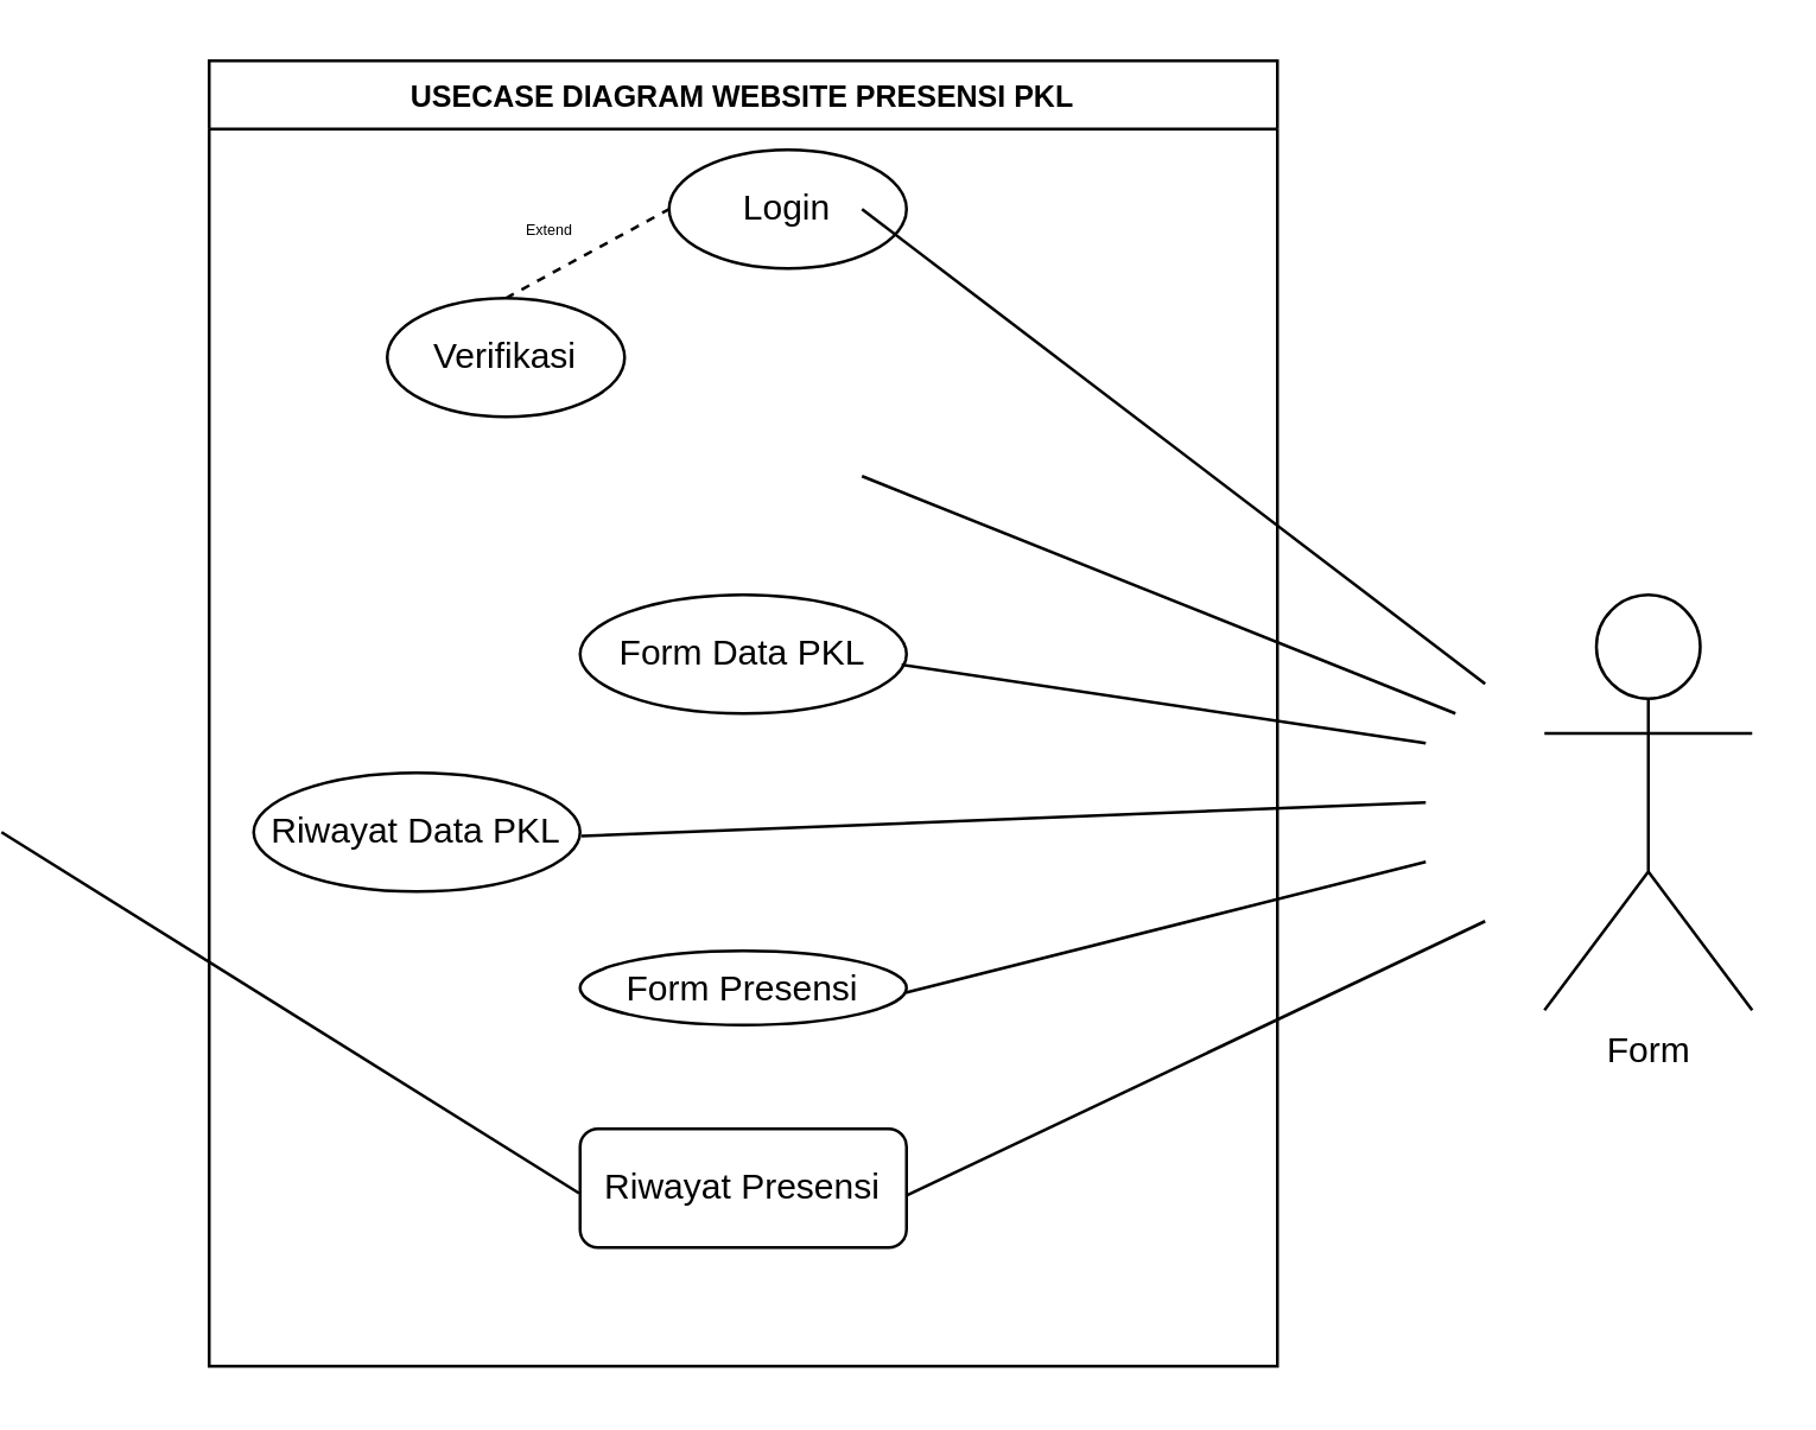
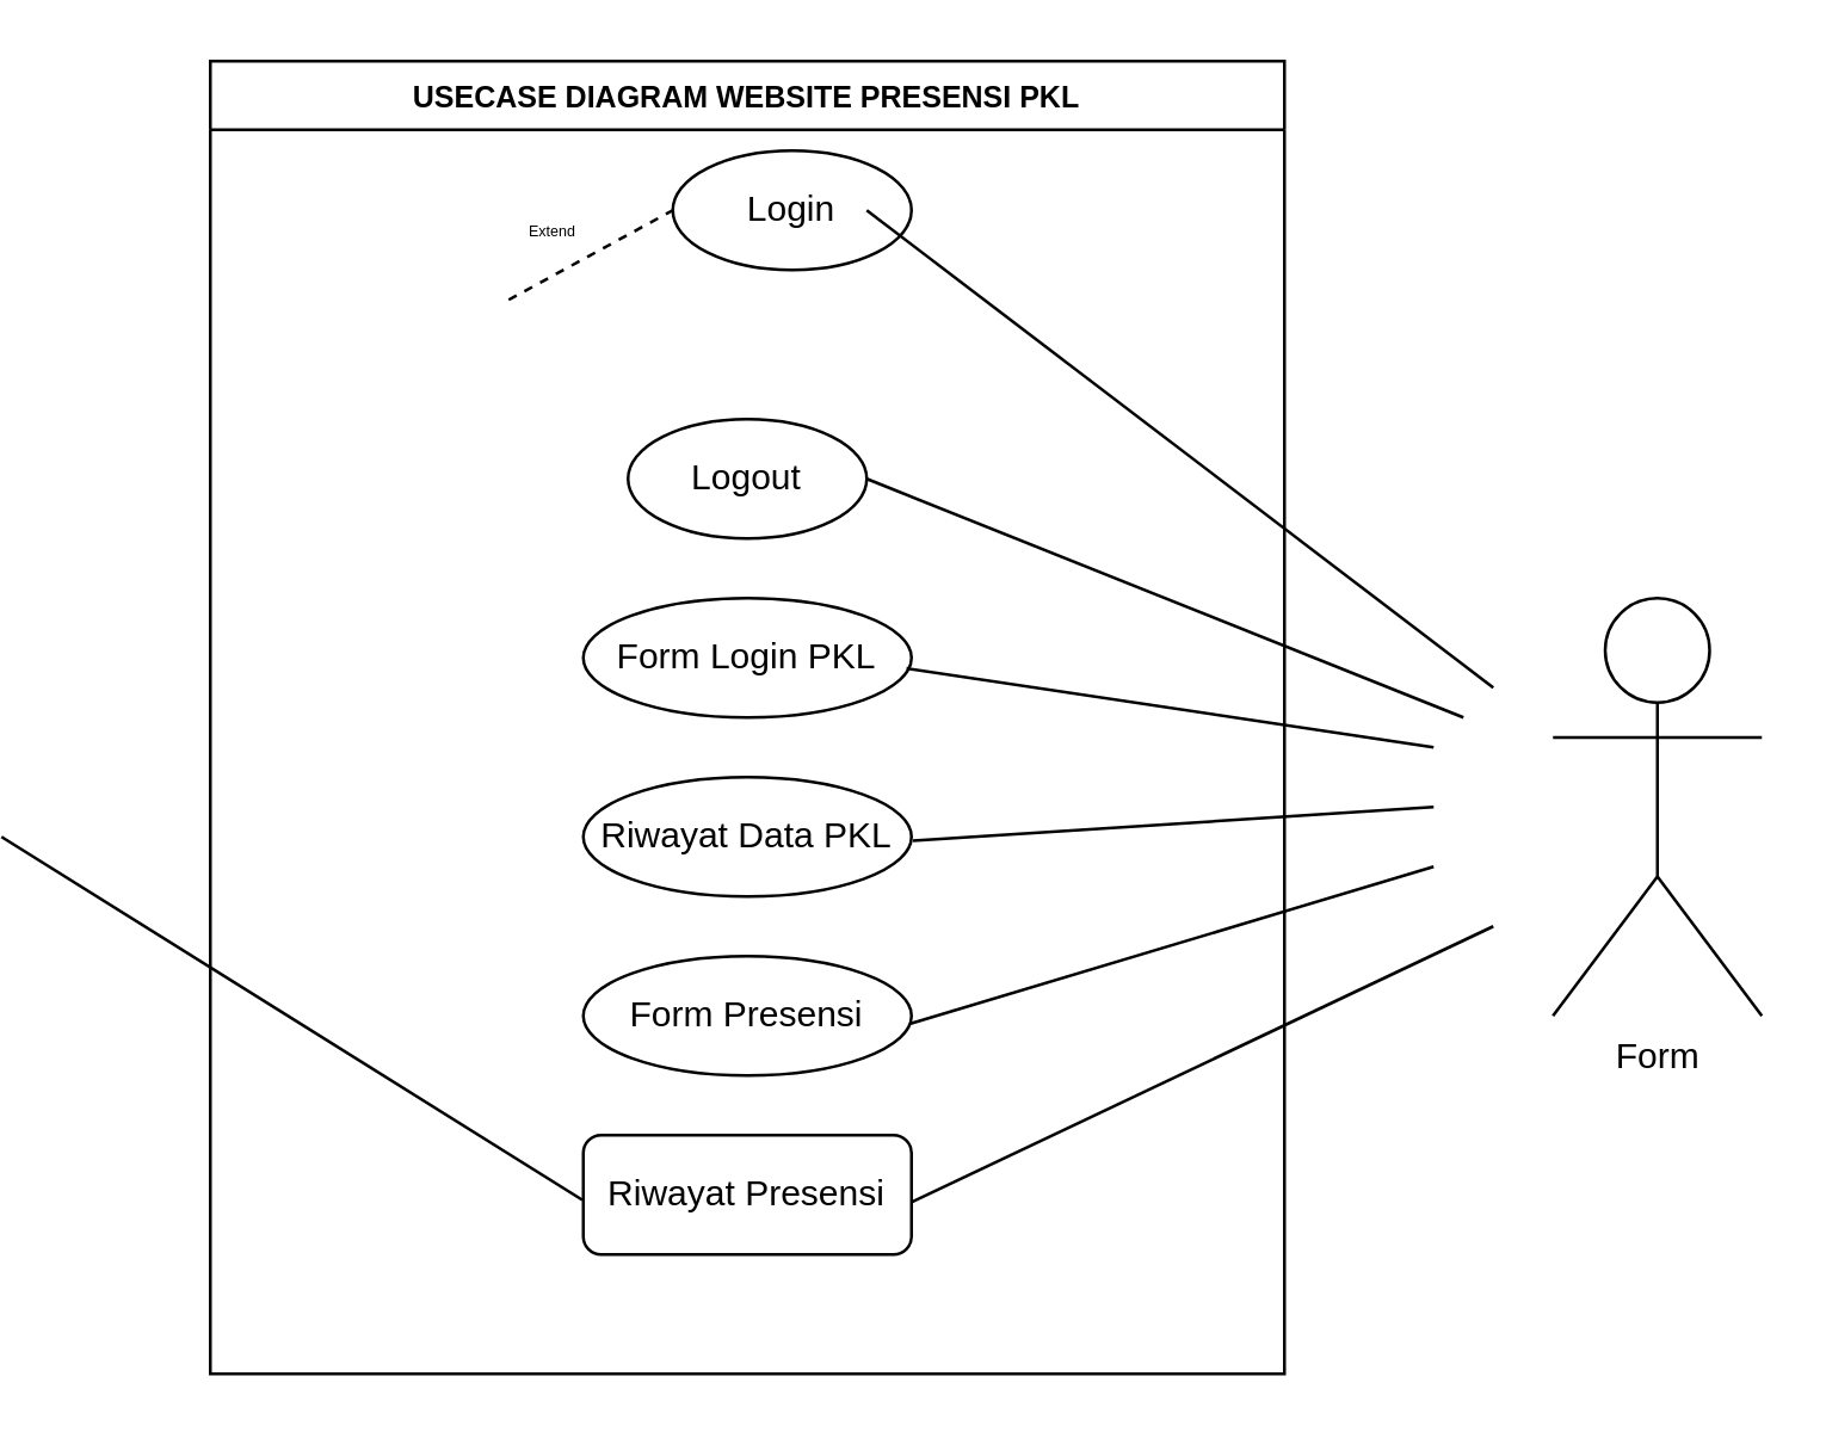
- <mxCell id="5" value="Verifikasi" style="ellipse;whiteSpace=wrap;html=1;" parent="3" vertex="1"><mxGeometry x="60" y="80" width="80" height="40" as="geometry" /></mxCell>
+ <mxCell id="6" value="Logout" style="ellipse;whiteSpace=wrap;html=1;" parent="3" vertex="1"><mxGeometry x="140" y="120" width="80" height="40" as="geometry" /></mxCell>
- <mxCell id="11" value="Form Data PKL" style="ellipse;whiteSpace=wrap;html=1;" parent="3" vertex="1"><mxGeometry x="125" y="180" width="110" height="40" as="geometry" /></mxCell>
+ <mxCell id="11" value="Form Login PKL" style="ellipse;whiteSpace=wrap;html=1;" parent="3" vertex="1"><mxGeometry x="125" y="180" width="110" height="40" as="geometry" /></mxCell>
- <mxCell id="12" value="Riwayat Data PKL" style="ellipse;whiteSpace=wrap;html=1;" parent="3" vertex="1"><mxGeometry x="15" y="240" width="110" height="40" as="geometry" /></mxCell>
+ <mxCell id="12" value="Riwayat Data PKL" style="ellipse;whiteSpace=wrap;html=1;" parent="3" vertex="1"><mxGeometry x="125" y="240" width="110" height="40" as="geometry" /></mxCell>
- <mxCell id="13" value="Form Presensi" style="ellipse;whiteSpace=wrap;html=1;" parent="3" vertex="1"><mxGeometry x="125" y="300" width="110" height="25" as="geometry" /></mxCell>
+ <mxCell id="13" value="Form Presensi" style="ellipse;whiteSpace=wrap;html=1;" parent="3" vertex="1"><mxGeometry x="125" y="300" width="110" height="40" as="geometry" /></mxCell>
